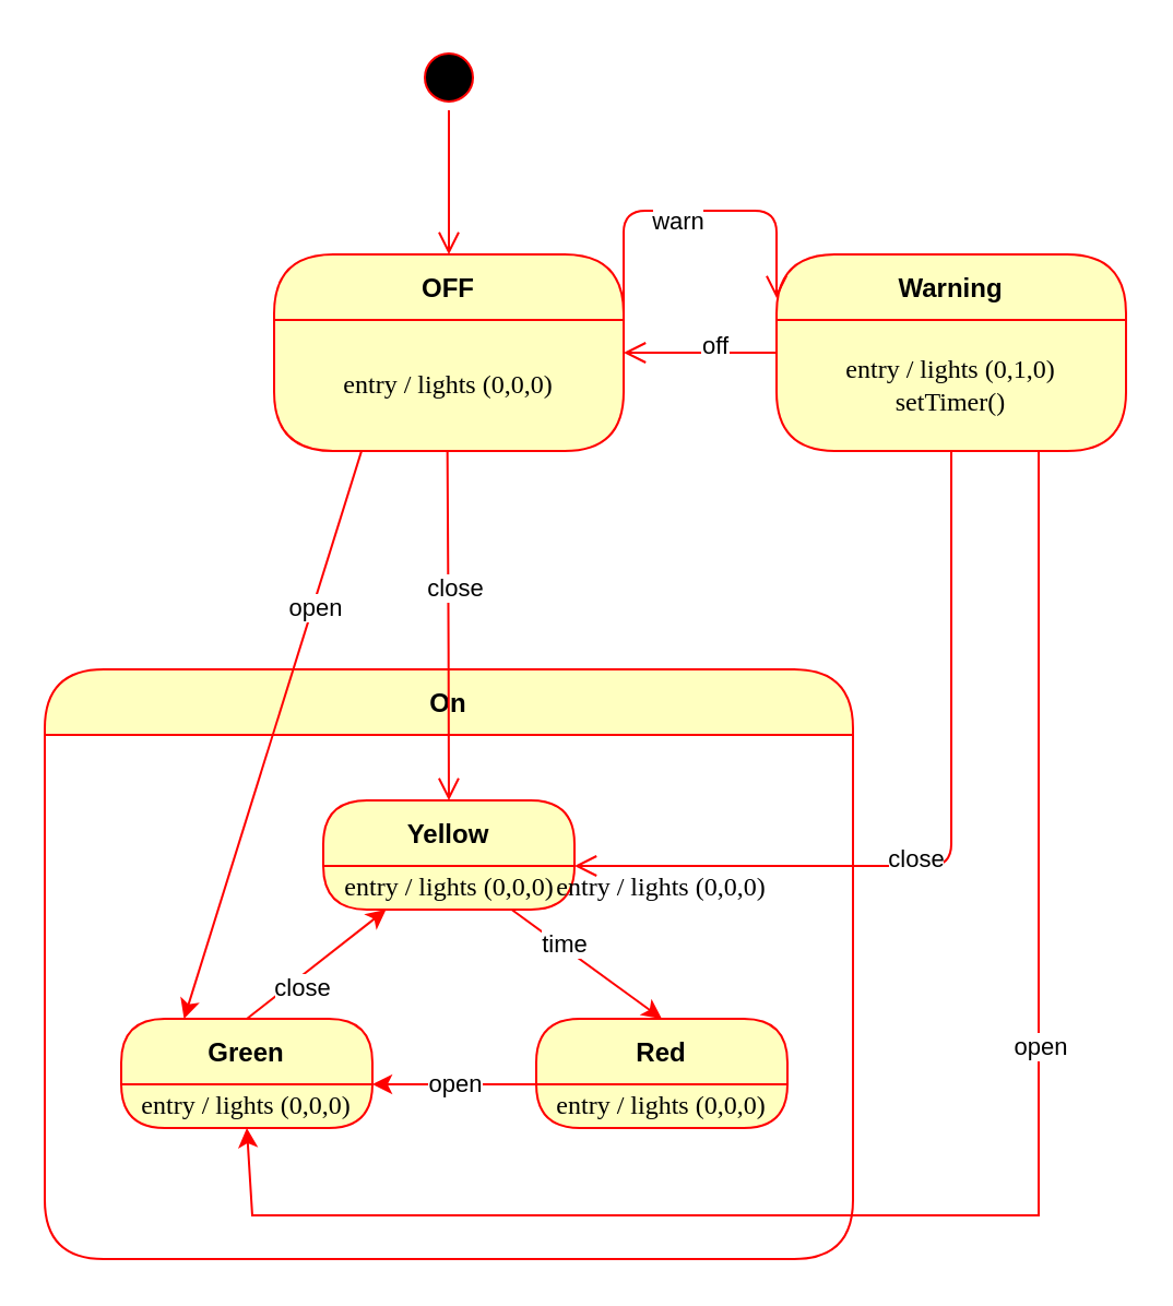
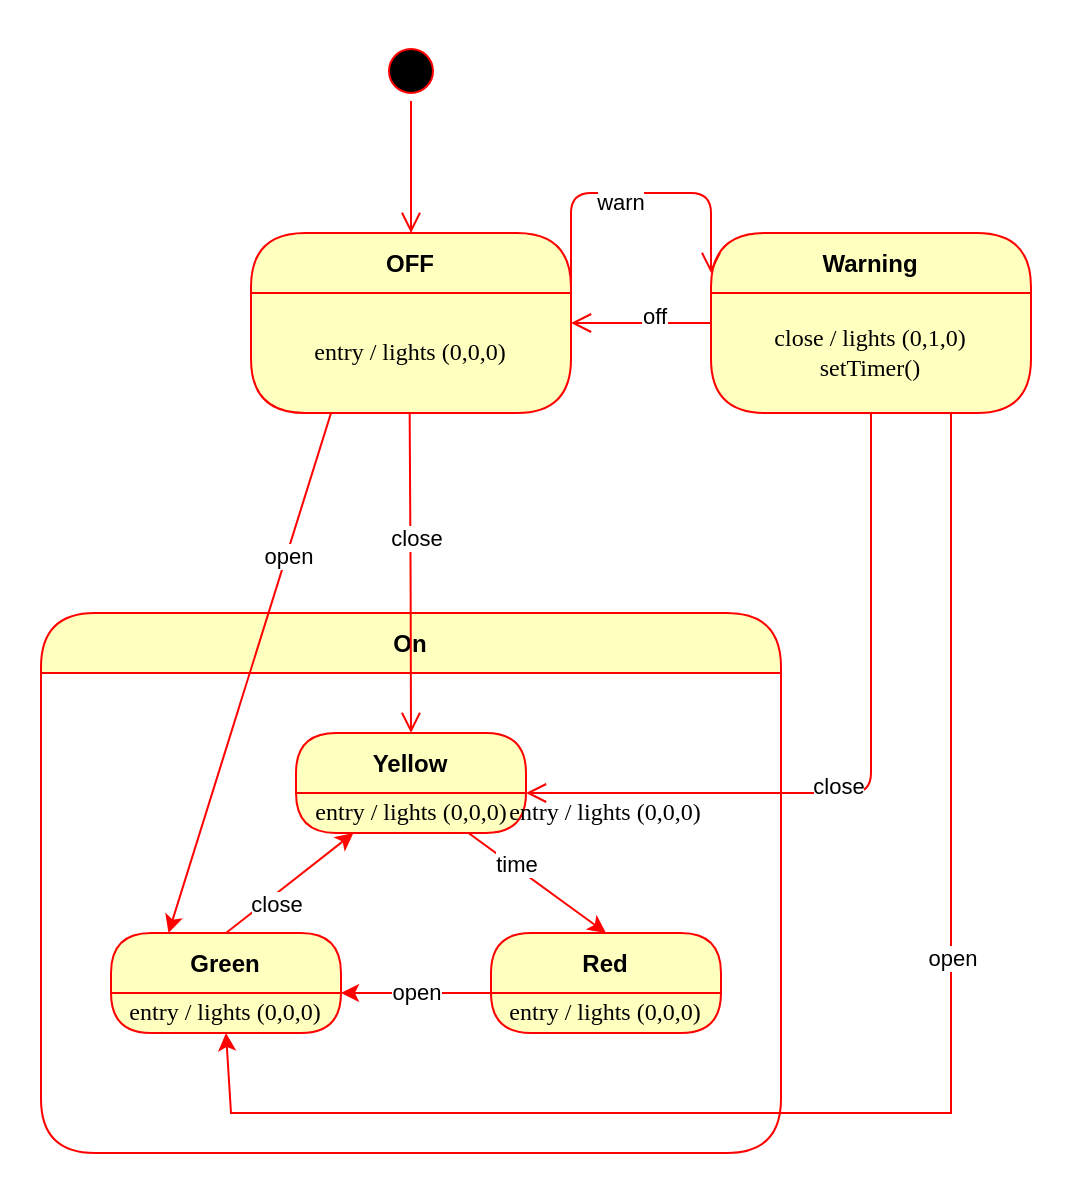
- <mxCell id="15" value="&lt;font face=&quot;Verdana&quot;&gt;entry / lights (0,1,0)&lt;br&gt;setTimer()&lt;br&gt;&lt;/font&gt;" style="text;html=1;strokeColor=none;fillColor=none;align=center;verticalAlign=middle;spacingLeft=4;spacingRight=4;whiteSpace=wrap;overflow=hidden;rotatable=0;fontColor=#000000;" parent="14" vertex="1"><mxGeometry y="30" width="160" height="60" as="geometry" /></mxCell>
+ <mxCell id="15" value="&lt;font face=&quot;Verdana&quot;&gt;close / lights (0,1,0)&lt;br&gt;setTimer()&lt;br&gt;&lt;/font&gt;" style="text;html=1;strokeColor=none;fillColor=none;align=center;verticalAlign=middle;spacingLeft=4;spacingRight=4;whiteSpace=wrap;overflow=hidden;rotatable=0;fontColor=#000000;" parent="14" vertex="1"><mxGeometry y="30" width="160" height="60" as="geometry" /></mxCell>
